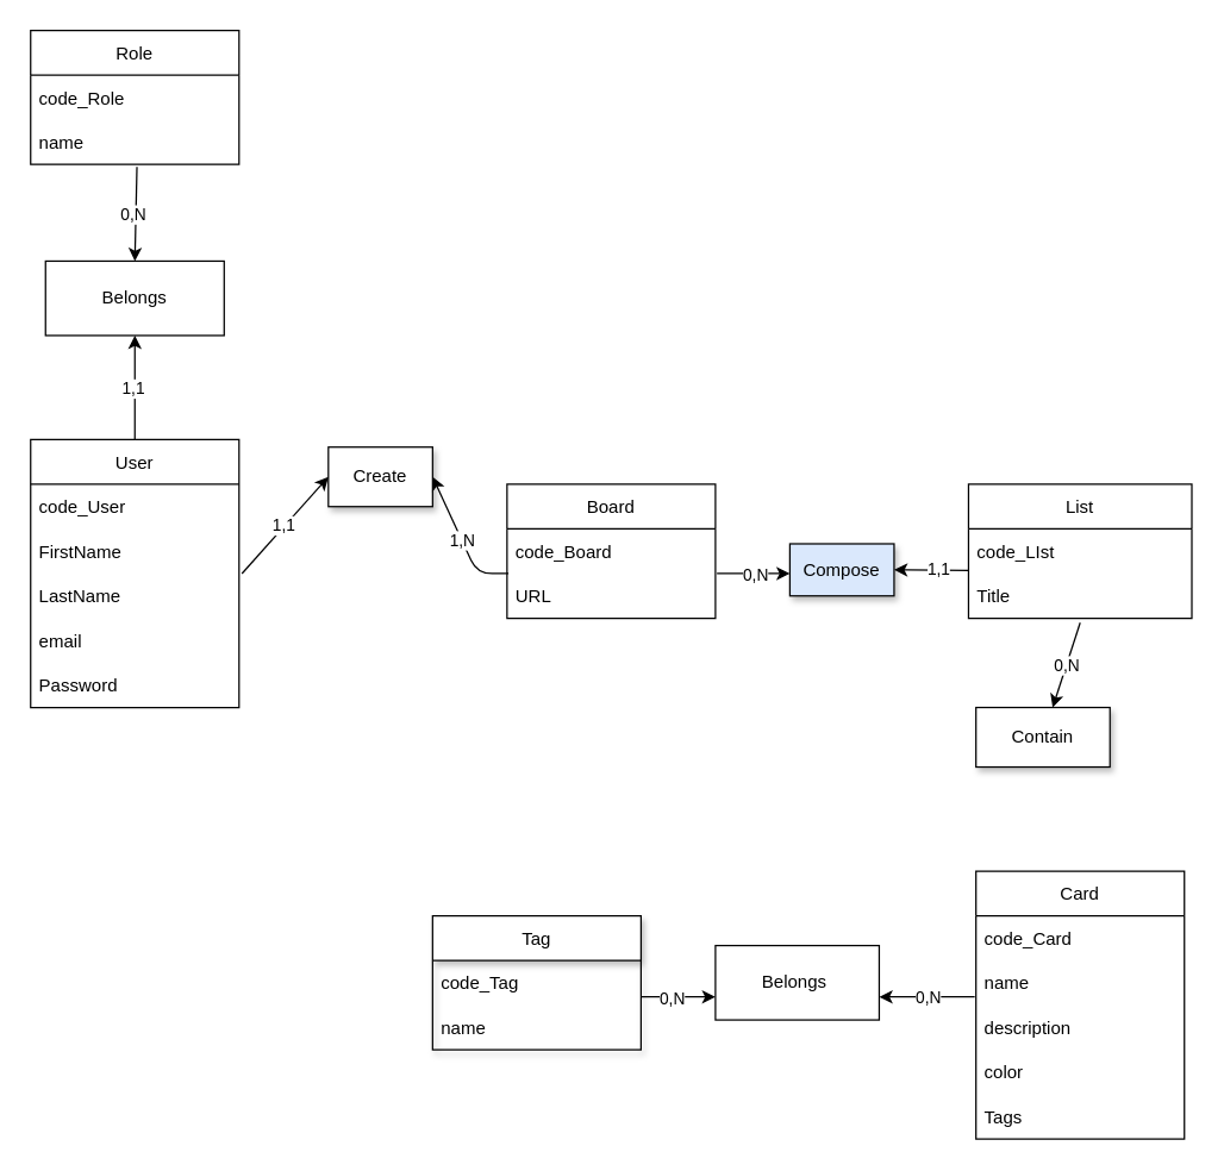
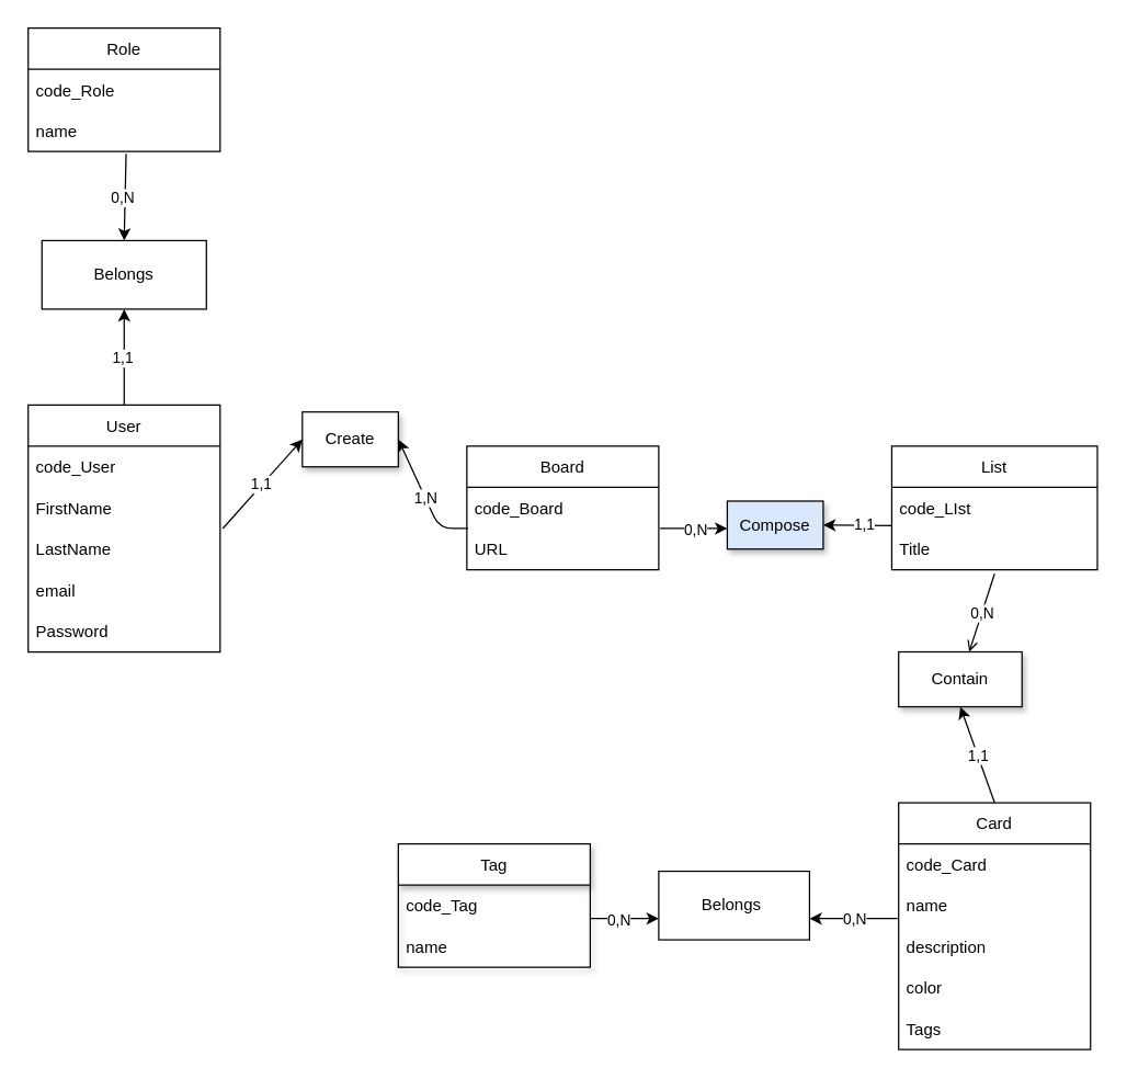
- <mxCell id="39" value="" style="endArrow=classic;html=1;exitX=0.5;exitY=1.1;exitDx=0;exitDy=0;exitPerimeter=0;" edge="1" parent="1" source="10" target="29"><mxGeometry relative="1" as="geometry"><mxPoint x="670" y="455" as="sourcePoint" /><mxPoint x="770" y="455" as="targetPoint" /></mxGeometry></mxCell>
+ <mxCell id="39" value="" style="endArrow=open;html=1;exitX=0.5;exitY=1.1;exitDx=0;exitDy=0;exitPerimeter=0;" edge="1" parent="1" source="10" target="29"><mxGeometry relative="1" as="geometry"><mxPoint x="670" y="455" as="sourcePoint" /><mxPoint x="770" y="455" as="targetPoint" /></mxGeometry></mxCell>
+ <mxCell id="41" value="" style="endArrow=classic;html=1;entryX=0.5;entryY=1;entryDx=0;entryDy=0;exitX=0.5;exitY=0;exitDx=0;exitDy=0;" edge="1" parent="1" source="11" target="29"><mxGeometry relative="1" as="geometry"><mxPoint x="780" y="545" as="sourcePoint" /><mxPoint x="630" y="555" as="targetPoint" /></mxGeometry></mxCell>
+ <mxCell id="42" value="1,1" style="edgeLabel;resizable=0;html=1;align=center;verticalAlign=middle;" connectable="0" vertex="1" parent="41"><mxGeometry relative="1" as="geometry" /></mxCell>
